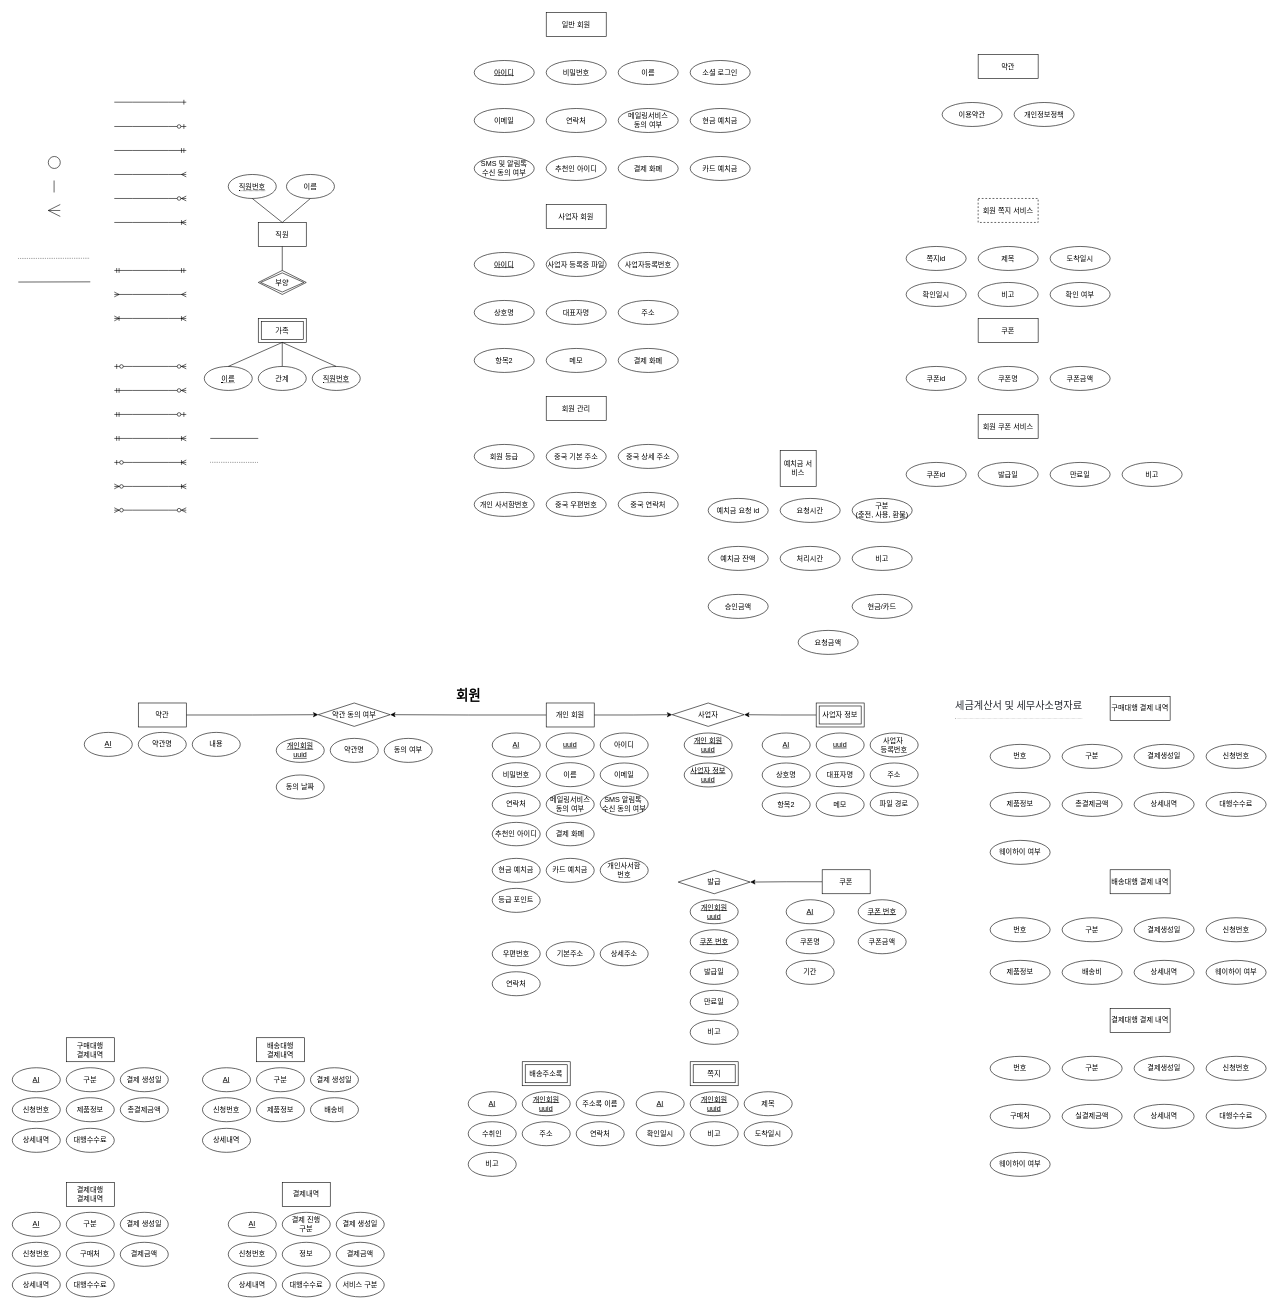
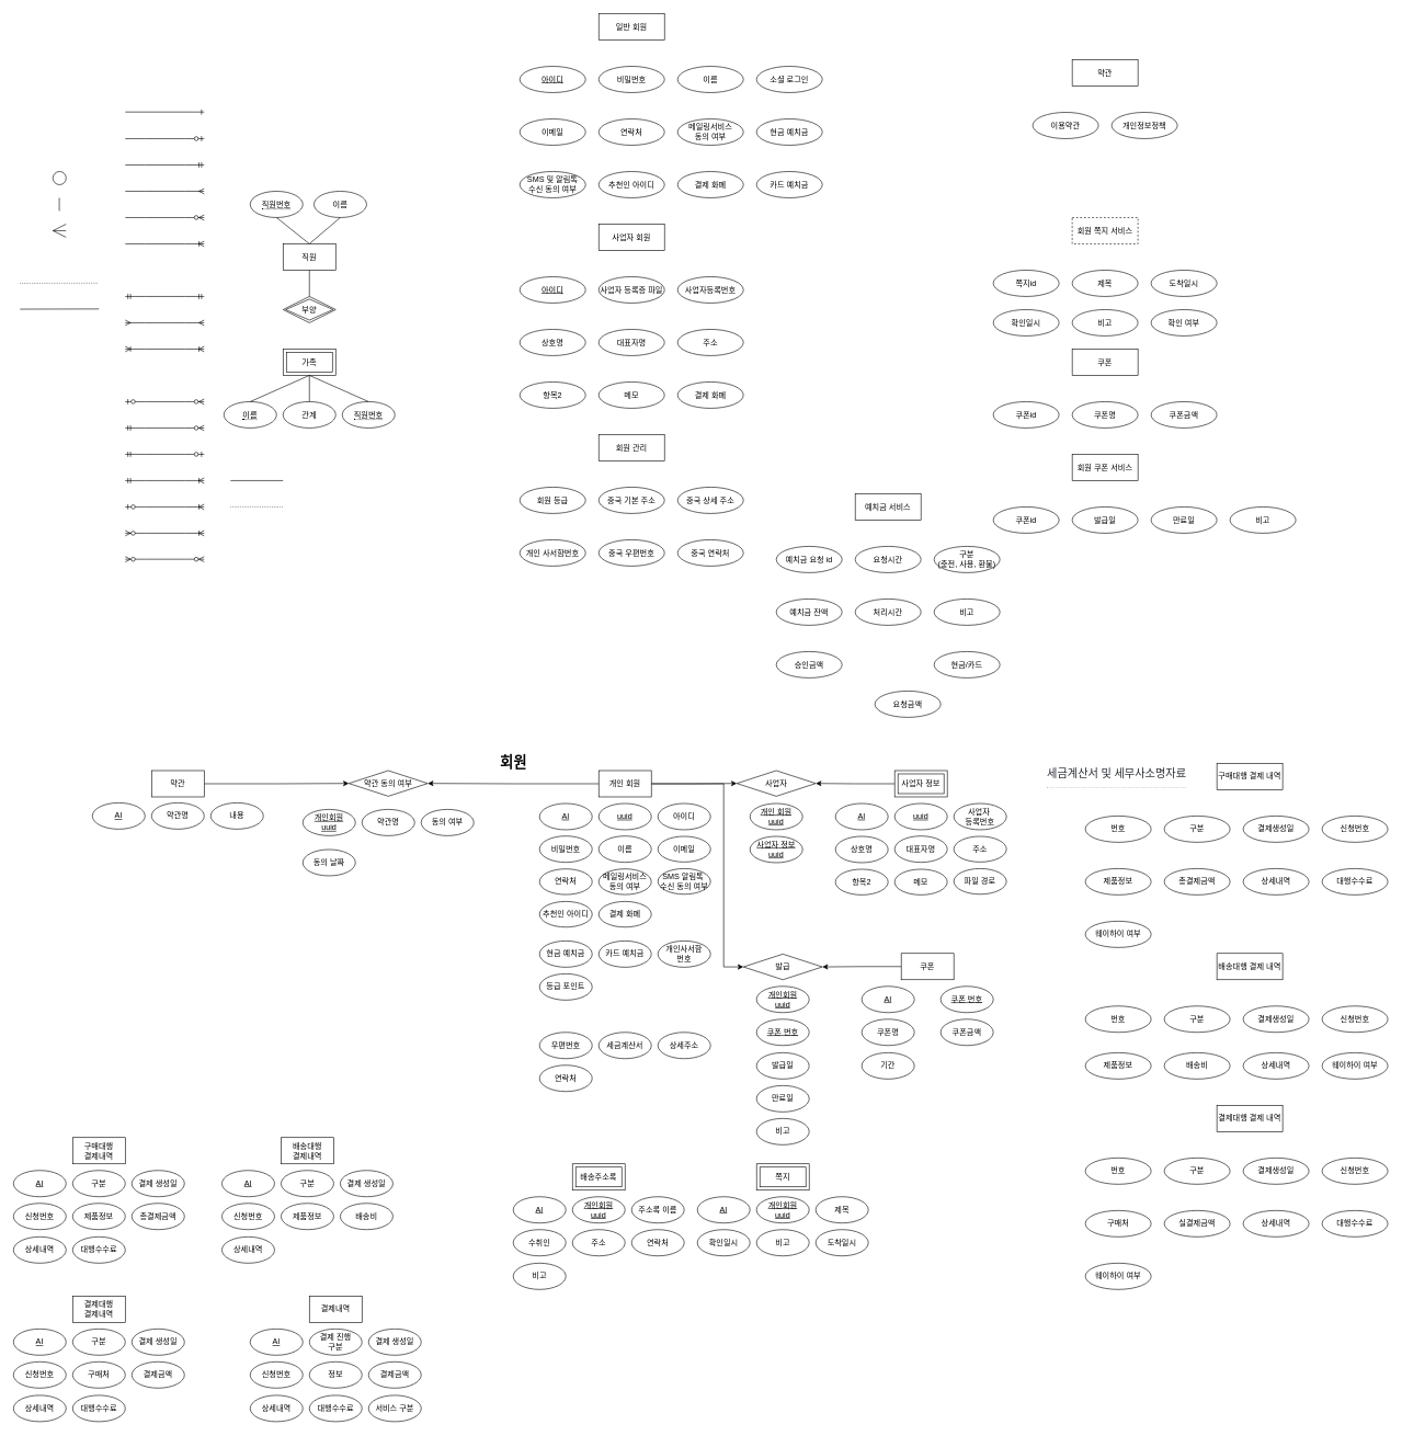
- <mxCell id="50" value="예치금 서비스" style="whiteSpace=wrap;html=1;align=center;" parent="1" vertex="1"><mxGeometry x="1300" y="750" width="60" height="60" as="geometry" /></mxCell>
+ <mxCell id="50" value="예치금 서비스" style="whiteSpace=wrap;html=1;align=center;" parent="1" vertex="1"><mxGeometry x="1300" y="750" width="100" height="40" as="geometry" /></mxCell>
+ <mxCell id="93" style="edgeStyle=orthogonalEdgeStyle;rounded=0;orthogonalLoop=1;jettySize=auto;html=1;exitX=1;exitY=0.5;exitDx=0;exitDy=0;entryX=0;entryY=0.5;entryDx=0;entryDy=0;" parent="1" source="94" target="145" edge="1"><mxGeometry relative="1" as="geometry"><Array as="points"><mxPoint x="1100" y="1191" /><mxPoint x="1100" y="1470" /></Array></mxGeometry></mxCell>
- <mxCell id="136" value="기본주소" style="ellipse;whiteSpace=wrap;html=1;align=center;" parent="1" vertex="1"><mxGeometry x="910" y="1569" width="80" height="40" as="geometry" /></mxCell>
+ <mxCell id="136" value="세금계산서" style="ellipse;whiteSpace=wrap;html=1;align=center;" parent="1" vertex="1"><mxGeometry x="910" y="1569" width="80" height="40" as="geometry" /></mxCell>
